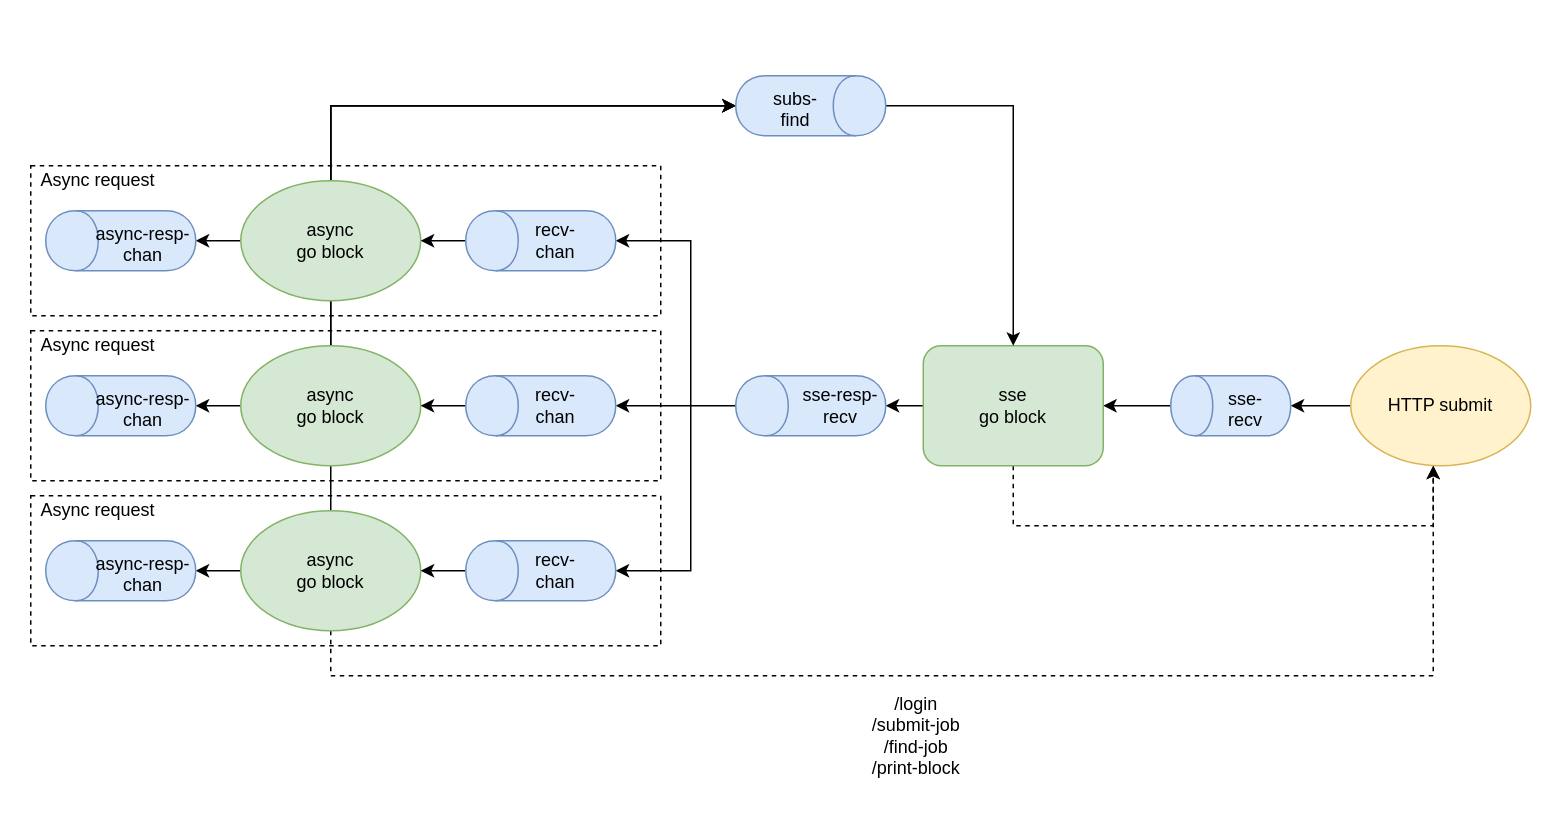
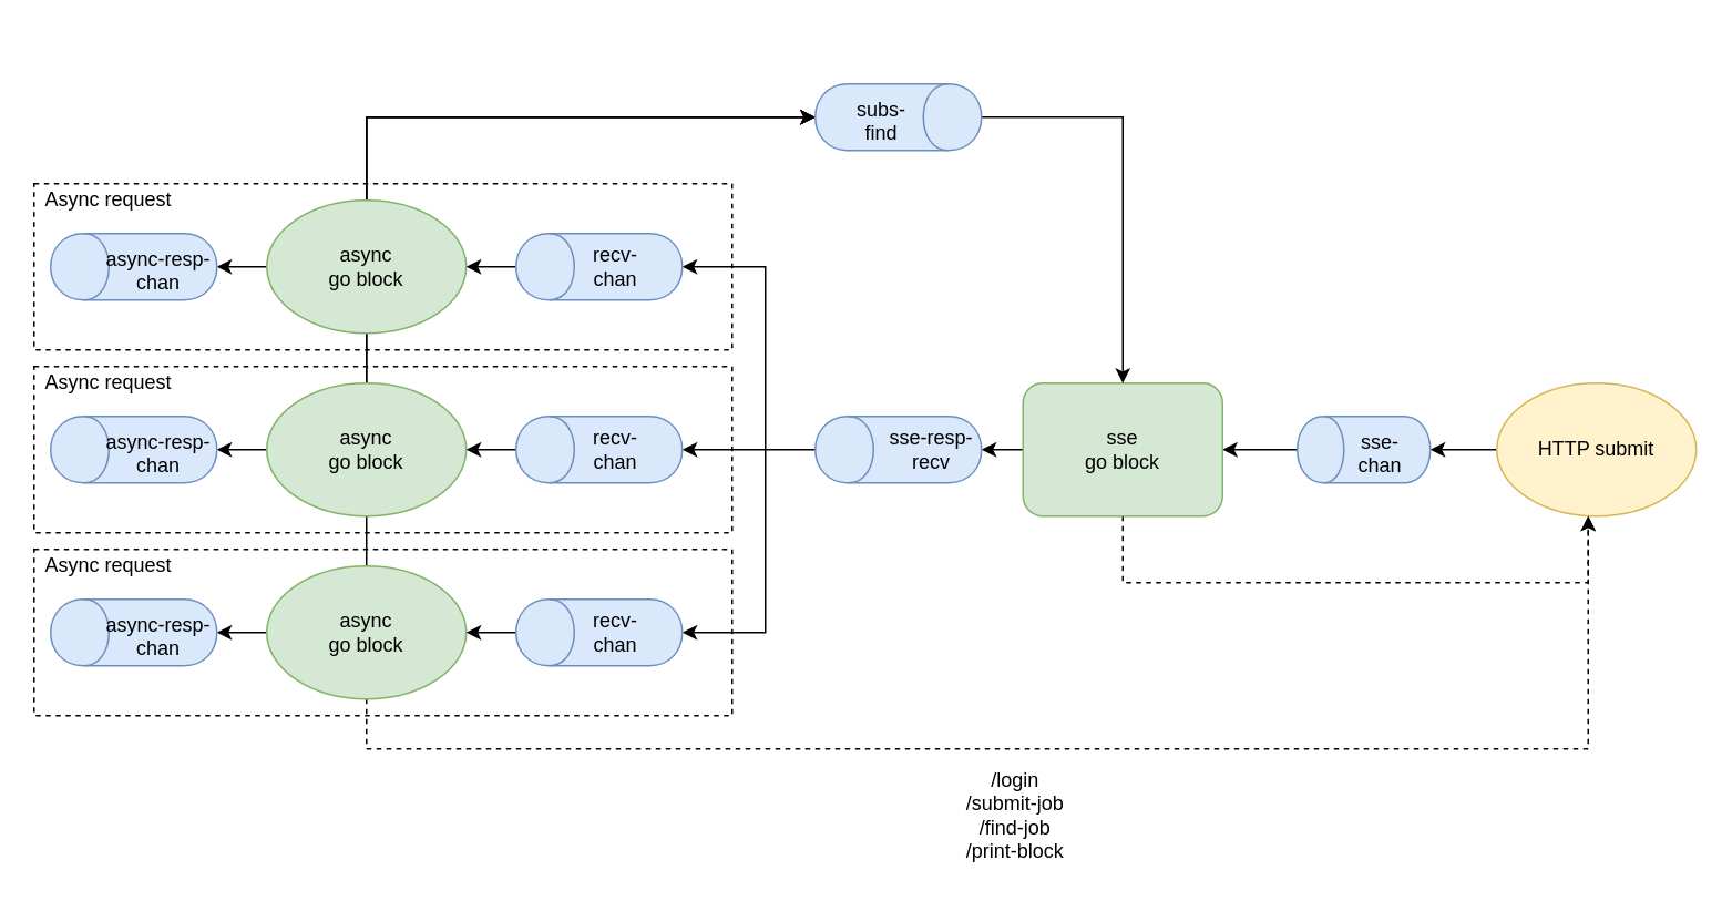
- <mxCell id="40" value="sse-recv&lt;div&gt;&lt;br&gt;&lt;/div&gt;" style="text;html=1;strokeColor=none;fillColor=none;align=center;verticalAlign=middle;whiteSpace=wrap;rounded=0;" vertex="1" parent="38"><mxGeometry x="30" y="20" width="40" height="20" as="geometry" /></mxCell>
+ <mxCell id="40" value="sse-chan&lt;div&gt;&lt;br&gt;&lt;/div&gt;" style="text;html=1;strokeColor=none;fillColor=none;align=center;verticalAlign=middle;whiteSpace=wrap;rounded=0;" vertex="1" parent="38"><mxGeometry x="30" y="20" width="40" height="20" as="geometry" /></mxCell>
